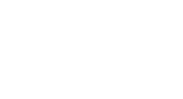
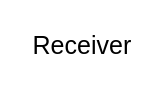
+ <mxCell id="2" value="Receiver" style="text;html=1;resizable=0;autosize=1;align=center;verticalAlign=middle;points=[];fillColor=none;strokeColor=none;rounded=0;fontSize=20;" vertex="1" parent="1"><mxGeometry x="20" y="20" width="90" height="30" as="geometry" /></mxCell>
